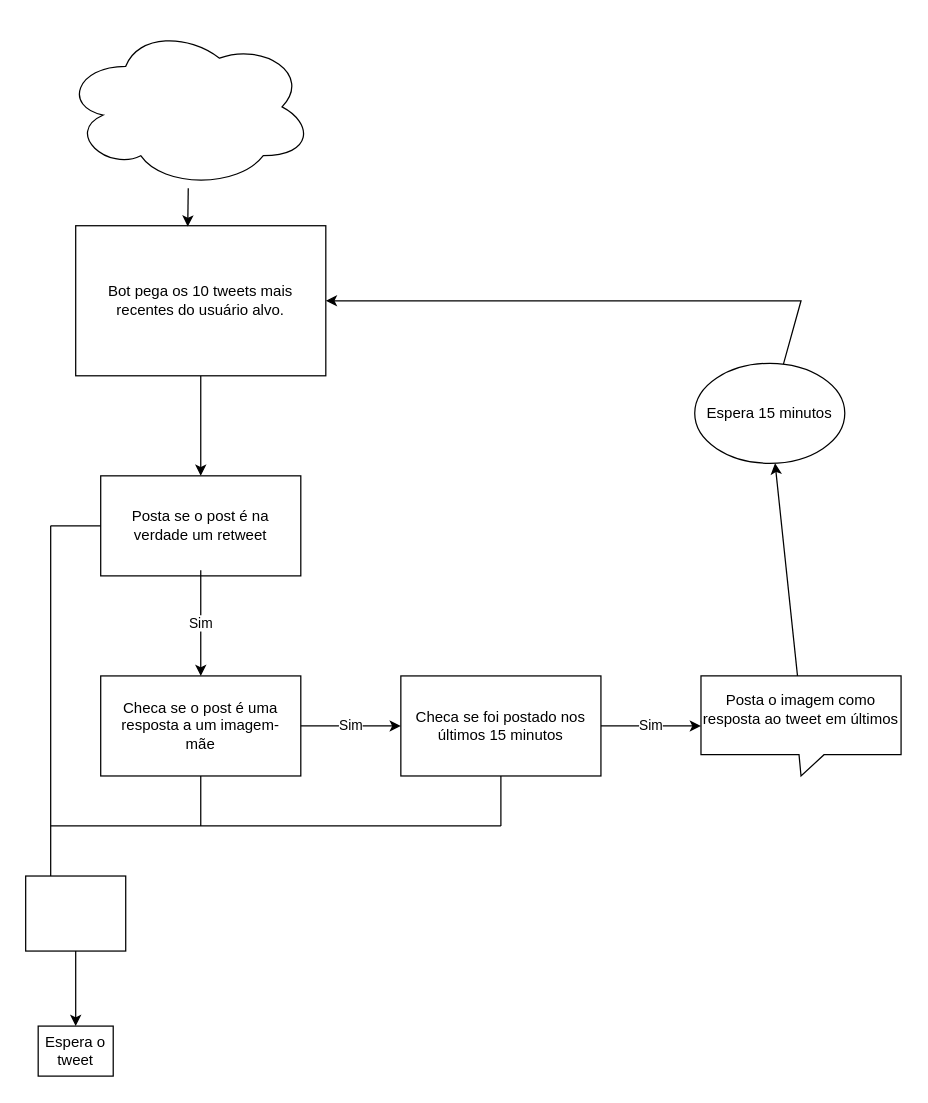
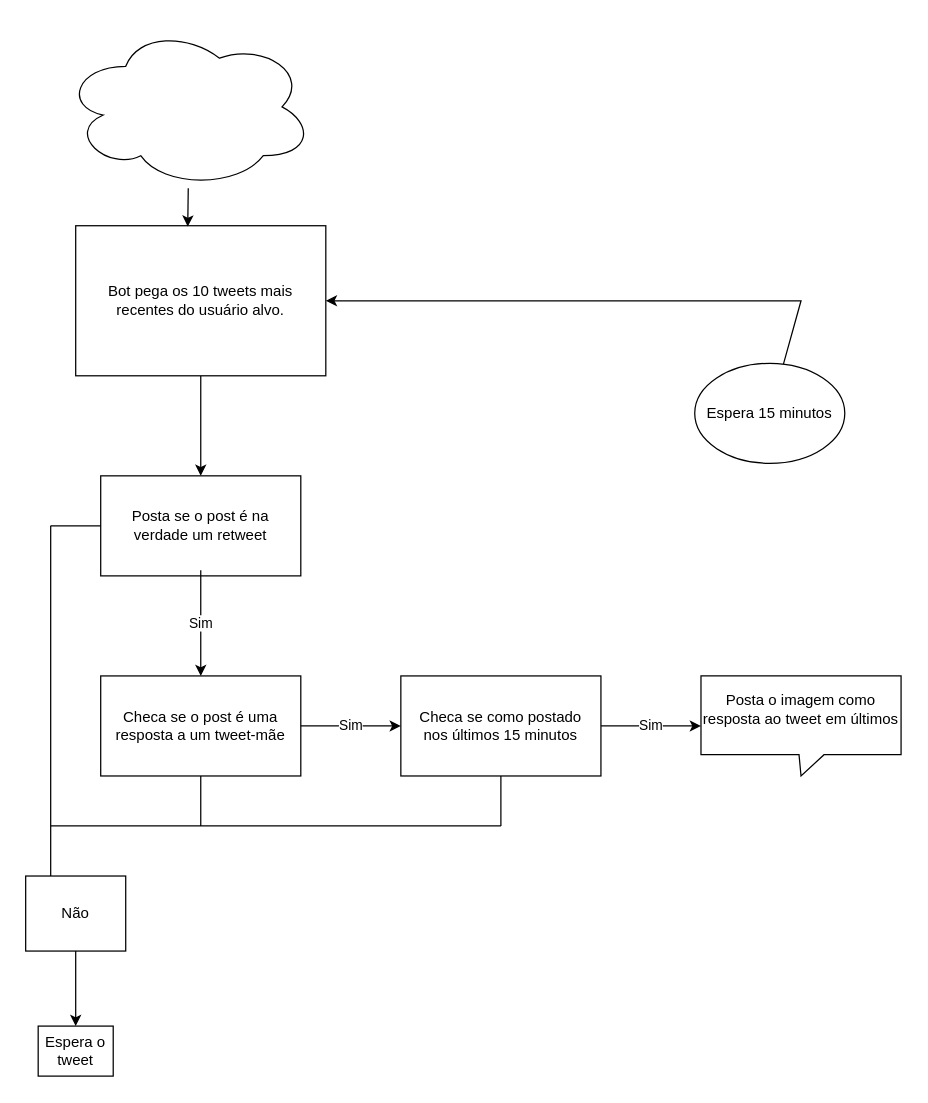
- <mxCell id="34" style="edgeStyle=none;rounded=0;orthogonalLoop=1;jettySize=auto;html=1;" edge="1" parent="1" source="19" target="33"><mxGeometry relative="1" as="geometry" /></mxCell>
- <mxCell id="13" value="Checa se o post é uma resposta a um imagem-mãe" style="text;html=1;strokeColor=none;fillColor=none;align=center;verticalAlign=middle;whiteSpace=wrap;rounded=0;" vertex="1" parent="11"><mxGeometry x="5" y="4.444" width="150" height="71.111" as="geometry" /></mxCell>
+ <mxCell id="13" value="Checa se o post é uma resposta a um tweet-mãe" style="text;html=1;strokeColor=none;fillColor=none;align=center;verticalAlign=middle;whiteSpace=wrap;rounded=0;" vertex="1" parent="11"><mxGeometry x="5" y="4.444" width="150" height="71.111" as="geometry" /></mxCell>
- <mxCell id="16" value="Checa se foi postado nos últimos 15 minutos" style="text;html=1;strokeColor=none;fillColor=none;align=center;verticalAlign=middle;whiteSpace=wrap;rounded=0;" vertex="1" parent="14"><mxGeometry x="5" y="4.444" width="150" height="71.111" as="geometry" /></mxCell>
+ <mxCell id="16" value="Checa se como postado nos últimos 15 minutos" style="text;html=1;strokeColor=none;fillColor=none;align=center;verticalAlign=middle;whiteSpace=wrap;rounded=0;" vertex="1" parent="14"><mxGeometry x="5" y="4.444" width="150" height="71.111" as="geometry" /></mxCell>
+ <mxCell id="23" value="Não" style="text;html=1;strokeColor=none;fillColor=none;align=center;verticalAlign=middle;whiteSpace=wrap;rounded=0;" vertex="1" parent="1"><mxGeometry x="40" y="720" width="40" height="20" as="geometry" /></mxCell>
